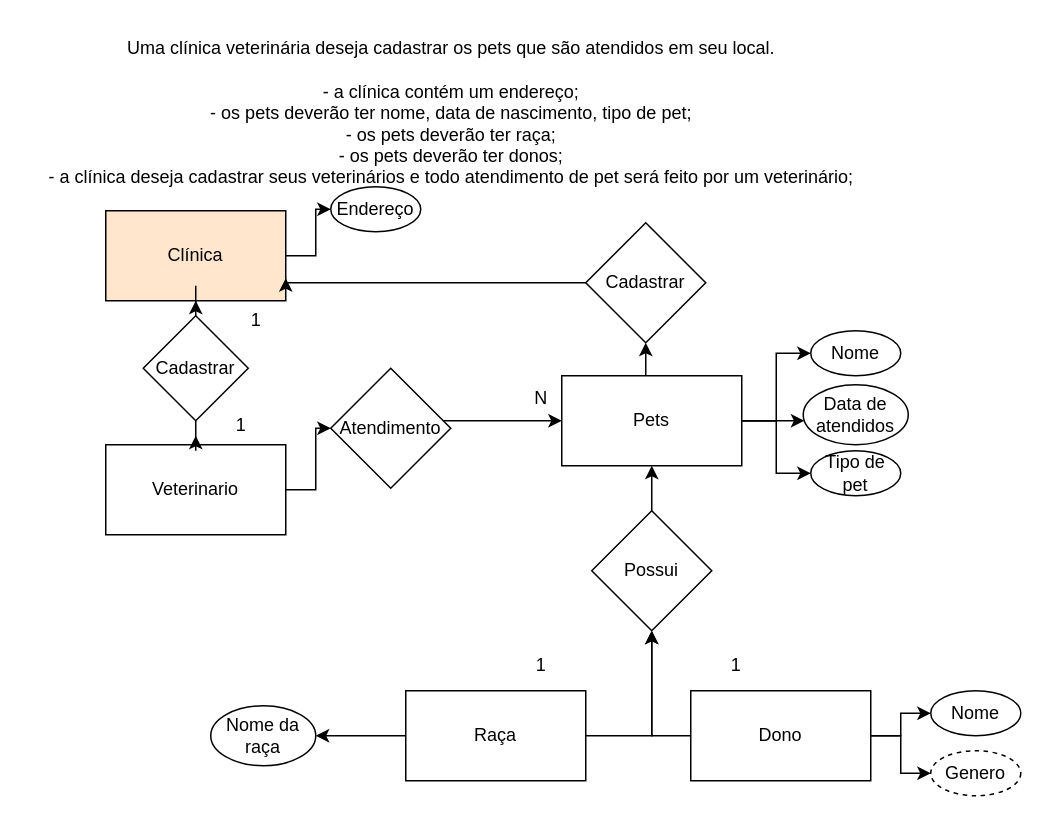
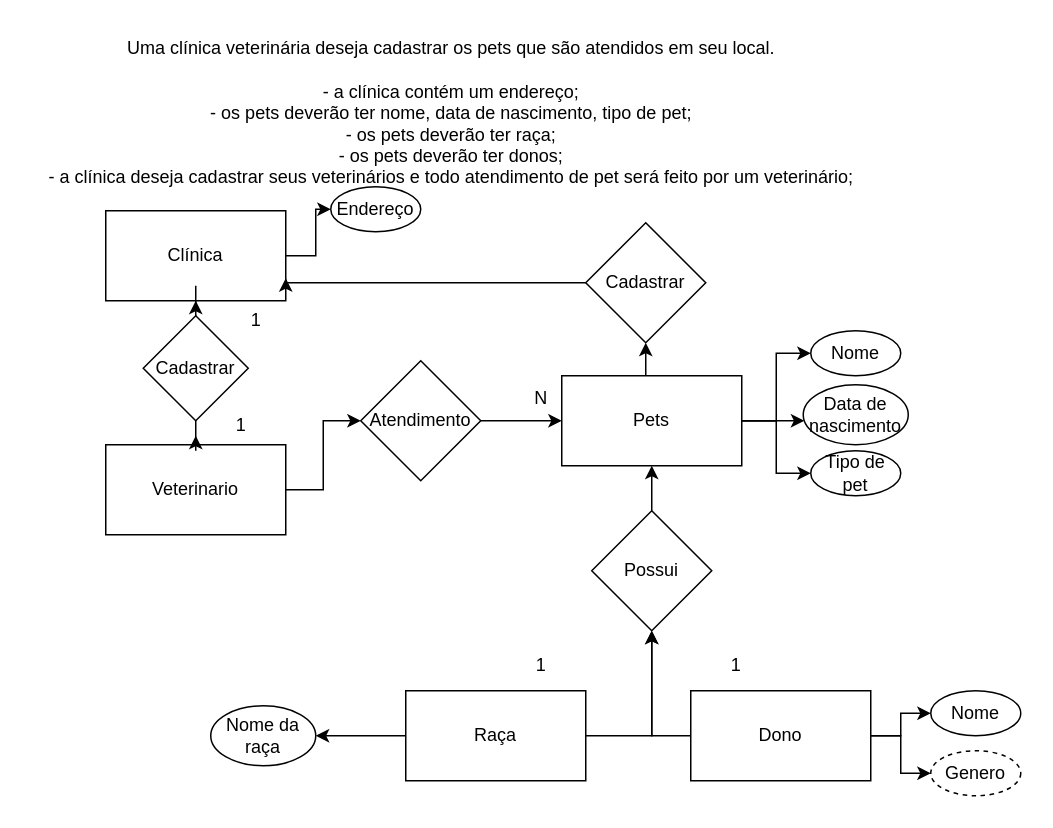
- <mxCell id="4" value="Clínica" style="whiteSpace=wrap;html=1;fillColor=#ffe6cc;" vertex="1" parent="1"><mxGeometry x="70" y="140" width="120" height="60" as="geometry" /></mxCell>
+ <mxCell id="4" value="Clínica" style="whiteSpace=wrap;html=1;" vertex="1" parent="1"><mxGeometry x="70" y="140" width="120" height="60" as="geometry" /></mxCell>
- <mxCell id="12" value="Data de atendidos" style="ellipse;whiteSpace=wrap;html=1;" vertex="1" parent="1"><mxGeometry x="535" y="256" width="70" height="40" as="geometry" /></mxCell>
+ <mxCell id="12" value="Data de nascimento" style="ellipse;whiteSpace=wrap;html=1;" vertex="1" parent="1"><mxGeometry x="535" y="256" width="70" height="40" as="geometry" /></mxCell>
- <mxCell id="32" value="Atendimento" style="rhombus;whiteSpace=wrap;html=1;" vertex="1" parent="1"><mxGeometry x="220" y="245" width="80" height="80" as="geometry" /></mxCell>
+ <mxCell id="32" value="Atendimento" style="rhombus;whiteSpace=wrap;html=1;" vertex="1" parent="1"><mxGeometry x="240" y="240" width="80" height="80" as="geometry" /></mxCell>
